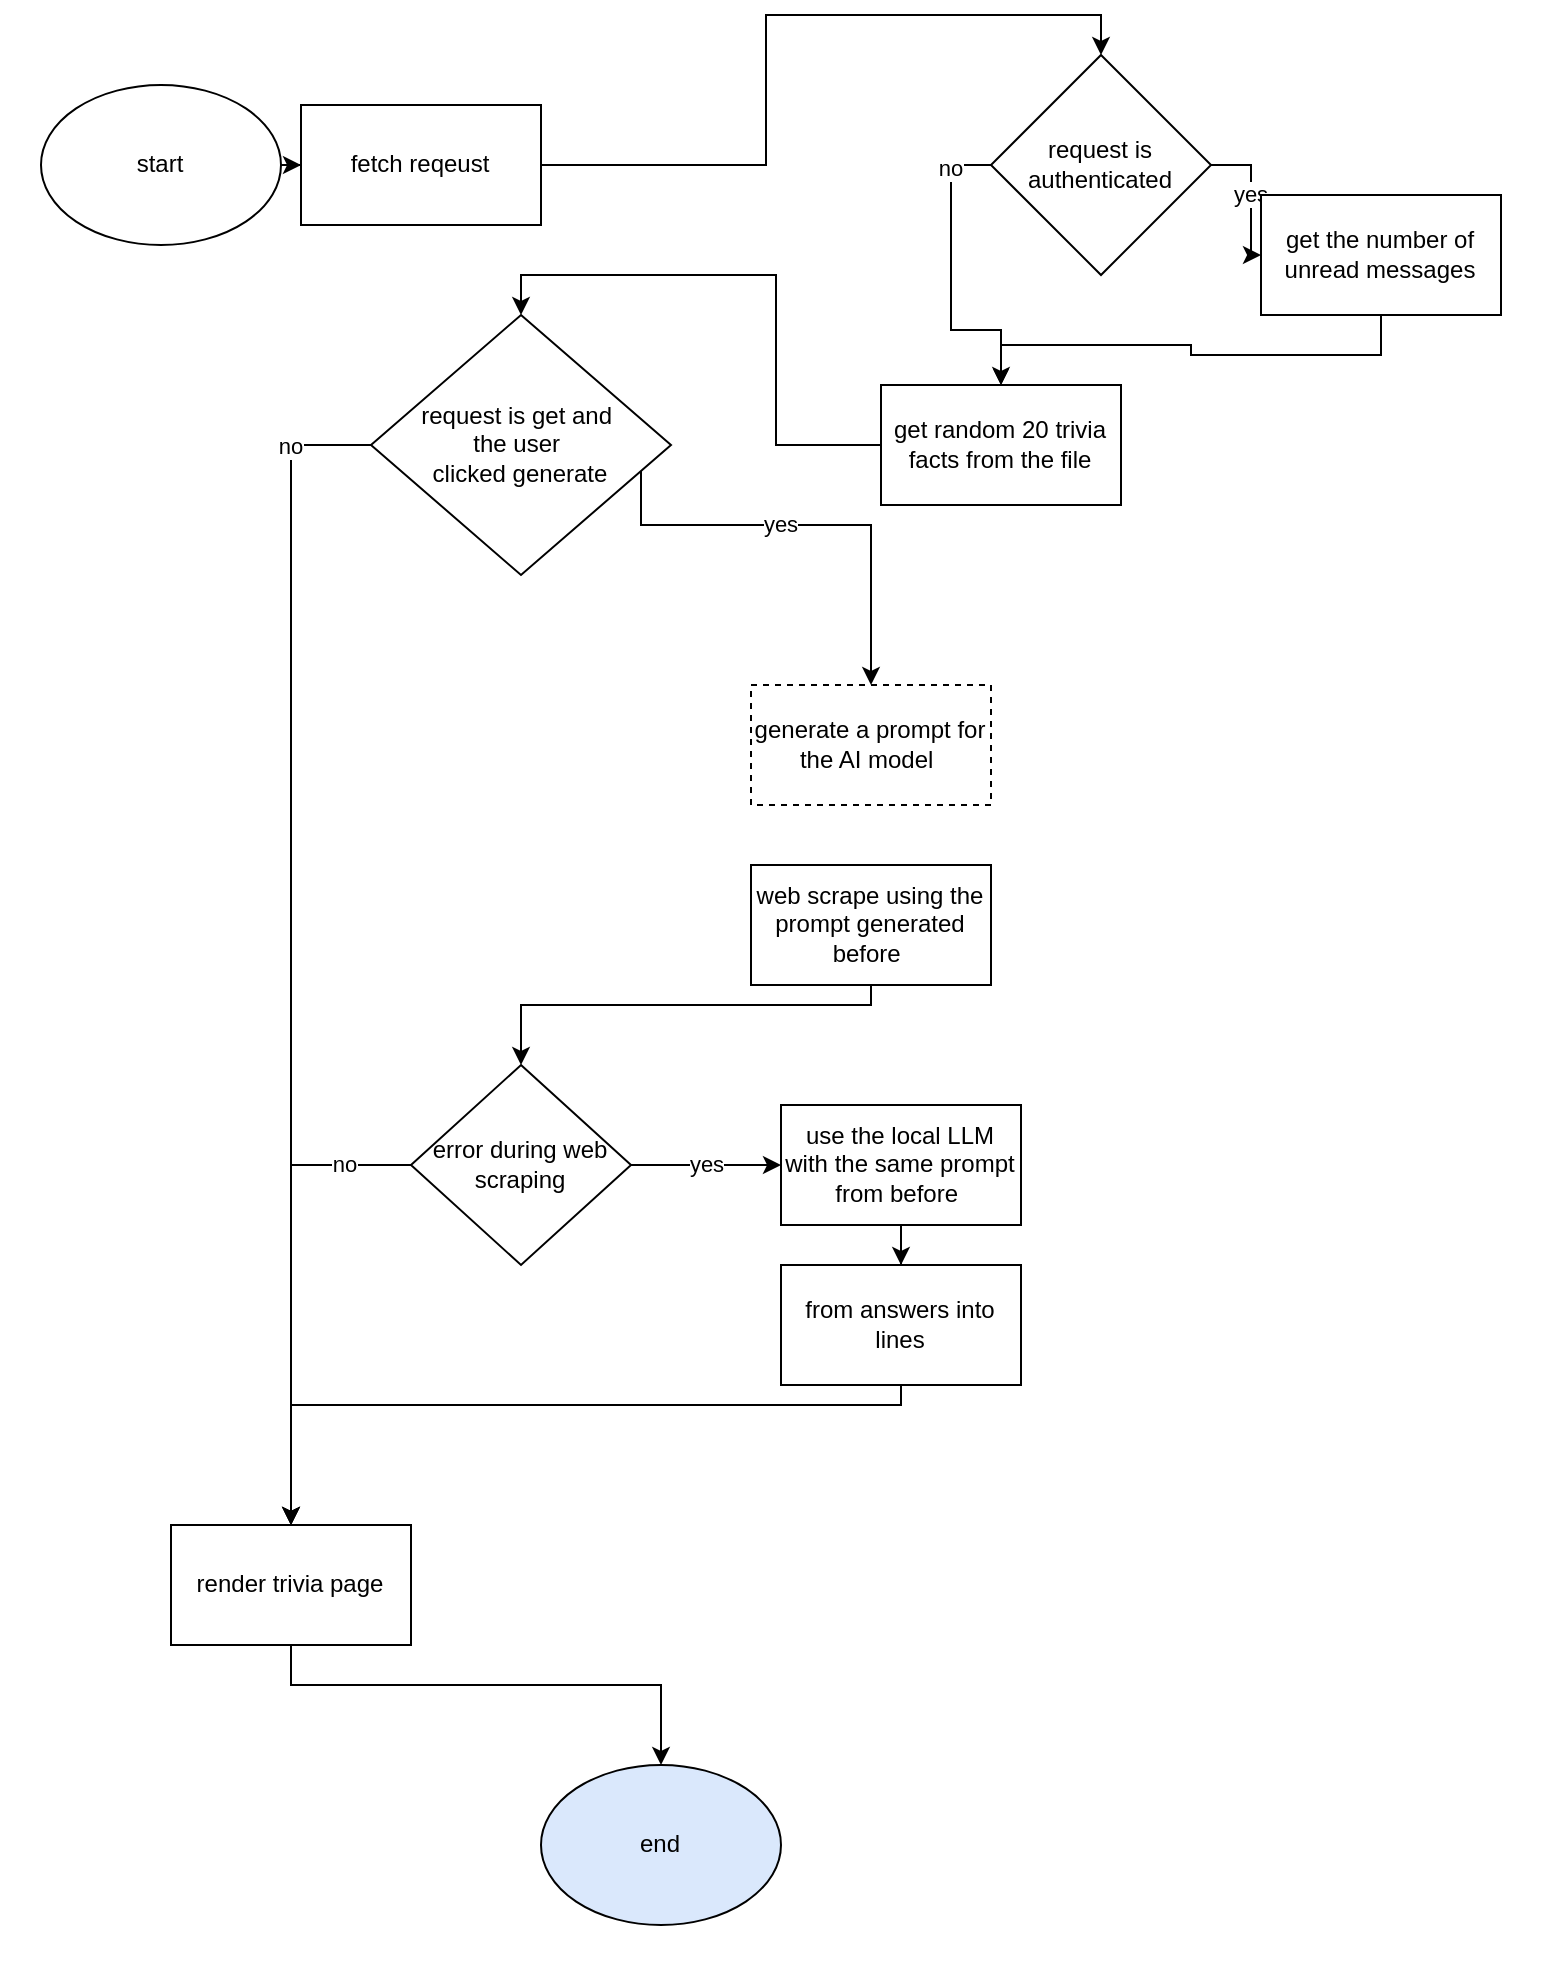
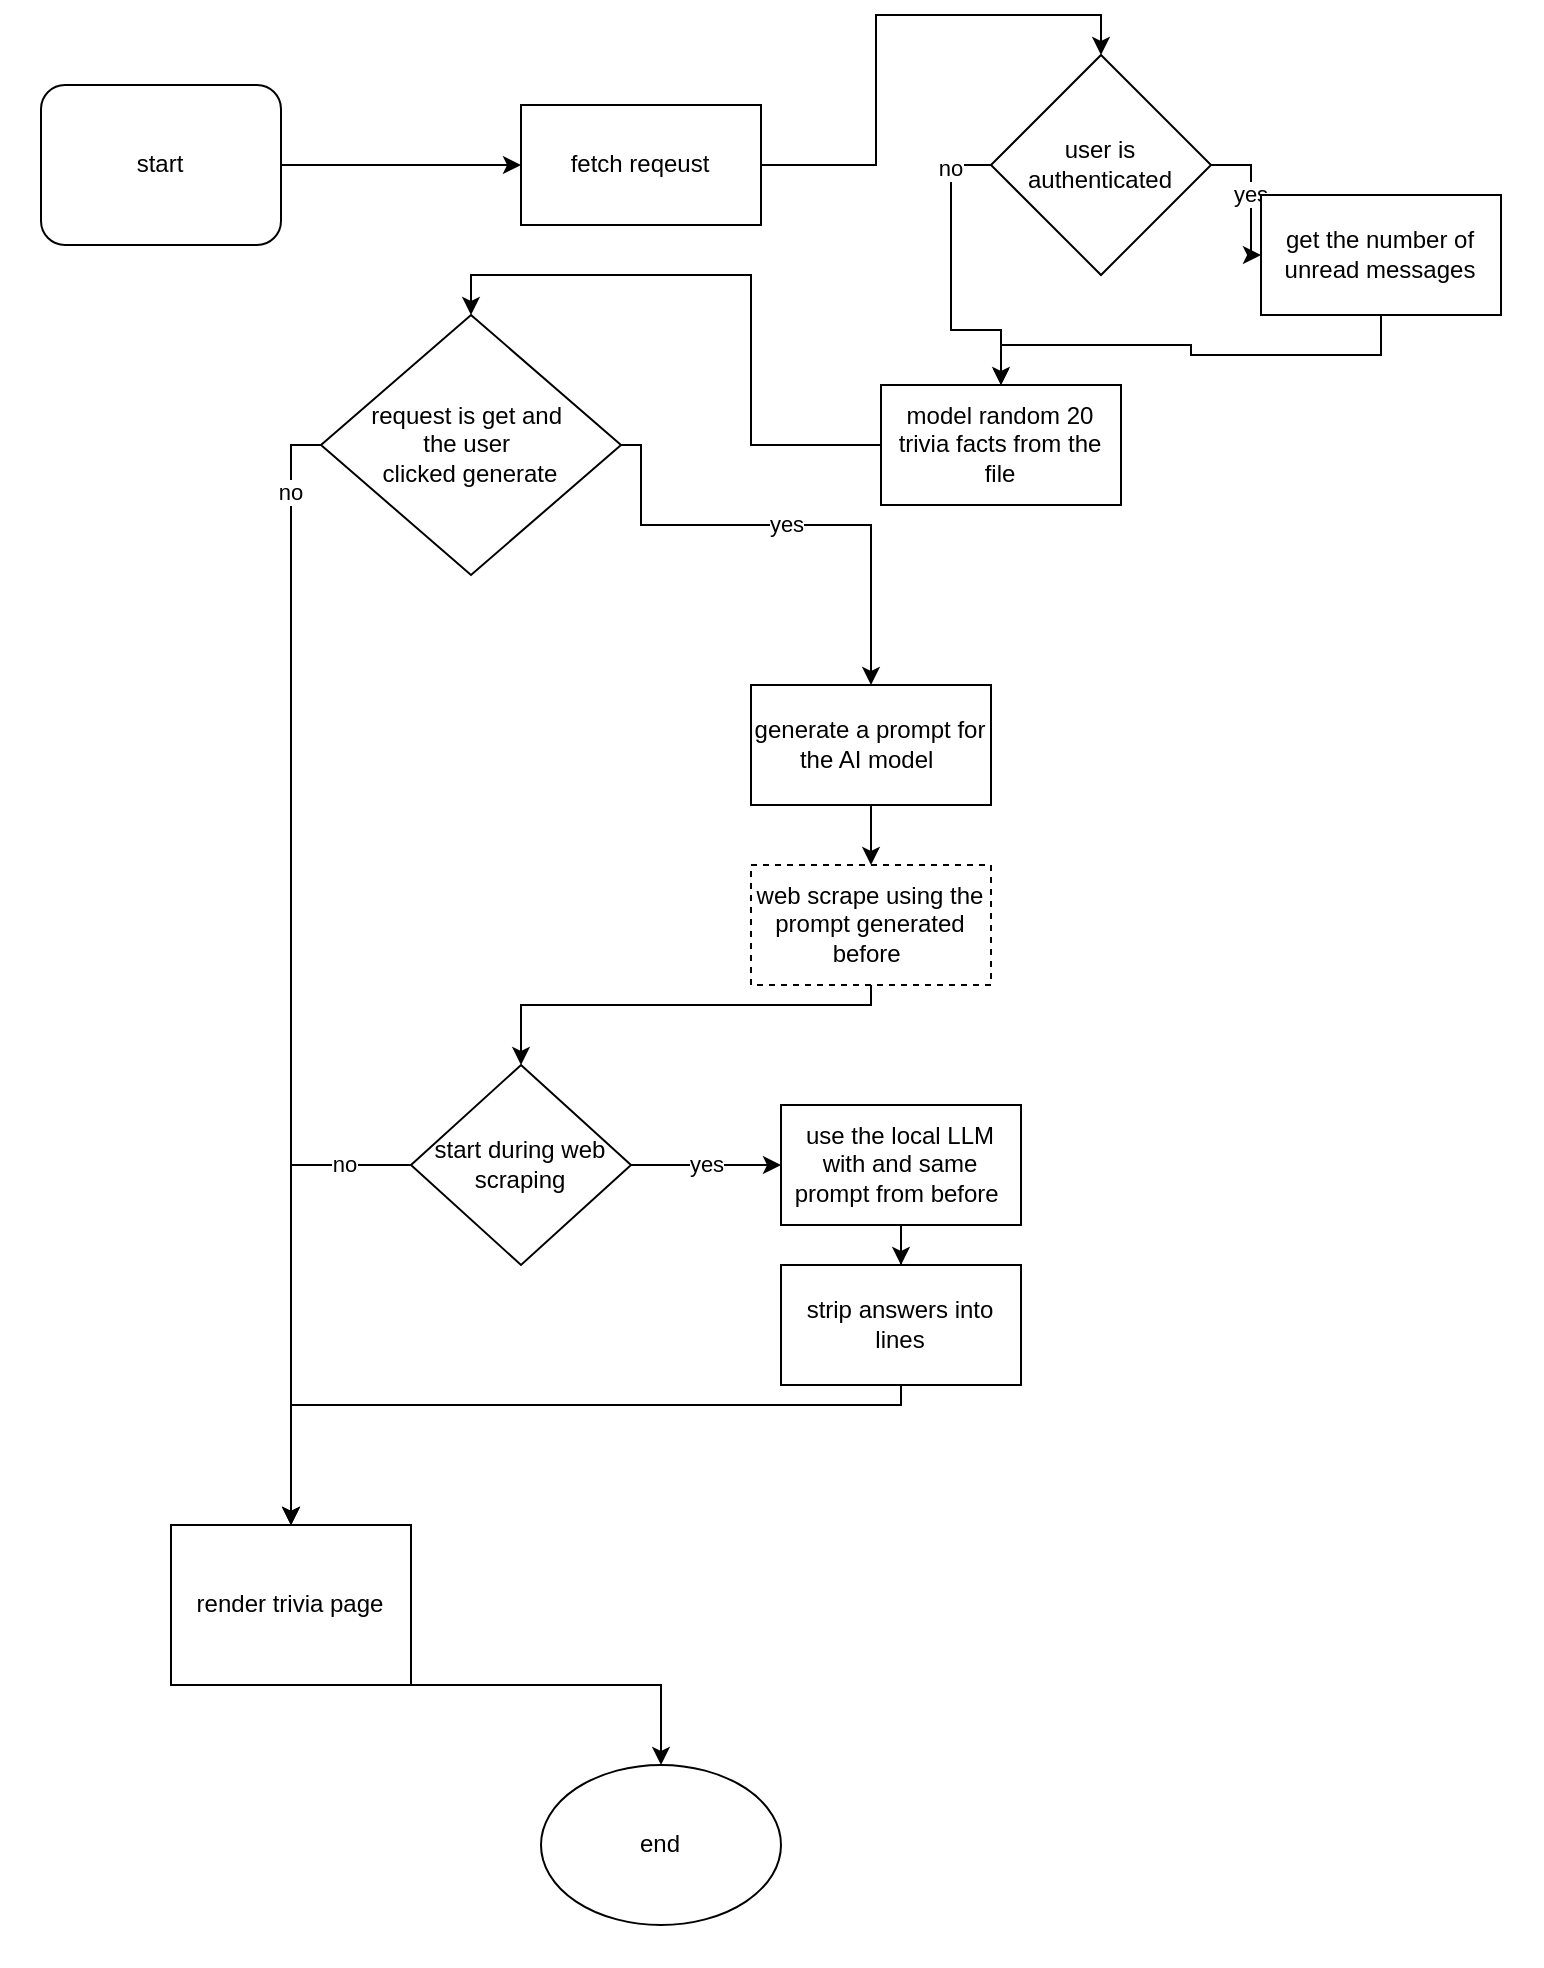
- <mxCell id="3" value="start" style="ellipse;whiteSpace=wrap;html=1;" vertex="1" parent="1"><mxGeometry x="20" y="35" width="120" height="80" as="geometry" /></mxCell>
+ <mxCell id="3" value="start" style="whiteSpace=wrap;html=1;rounded=1;" vertex="1" parent="1"><mxGeometry x="20" y="35" width="120" height="80" as="geometry" /></mxCell>
- <mxCell id="6" value="fetch reqeust" style="rounded=0;whiteSpace=wrap;html=1;" vertex="1" parent="1"><mxGeometry x="150" y="45" width="120" height="60" as="geometry" /></mxCell>
+ <mxCell id="6" value="fetch reqeust" style="rounded=0;whiteSpace=wrap;html=1;" vertex="1" parent="1"><mxGeometry x="260" y="45" width="120" height="60" as="geometry" /></mxCell>
- <mxCell id="9" value="request is authenticated" style="rhombus;whiteSpace=wrap;html=1;rounded=0;" vertex="1" parent="1"><mxGeometry x="495" y="20" width="110" height="110" as="geometry" /></mxCell>
+ <mxCell id="9" value="user is authenticated" style="rhombus;whiteSpace=wrap;html=1;rounded=0;" vertex="1" parent="1"><mxGeometry x="495" y="20" width="110" height="110" as="geometry" /></mxCell>
- <mxCell id="16" value="request is get and&amp;nbsp;&lt;div&gt;the user&amp;nbsp;&lt;/div&gt;&lt;div&gt;clicked generate&lt;/div&gt;" style="rhombus;whiteSpace=wrap;html=1;" vertex="1" parent="1"><mxGeometry x="185" y="150" width="150" height="130" as="geometry" /></mxCell>
+ <mxCell id="16" value="request is get and&amp;nbsp;&lt;div&gt;the user&amp;nbsp;&lt;/div&gt;&lt;div&gt;clicked generate&lt;/div&gt;" style="rhombus;whiteSpace=wrap;html=1;" vertex="1" parent="1"><mxGeometry x="160" y="150" width="150" height="130" as="geometry" /></mxCell>
- <mxCell id="13" value="get random 20 trivia facts from the file" style="rounded=0;whiteSpace=wrap;html=1;" vertex="1" parent="1"><mxGeometry x="440" y="185" width="120" height="60" as="geometry" /></mxCell>
+ <mxCell id="13" value="model random 20 trivia facts from the file" style="rounded=0;whiteSpace=wrap;html=1;" vertex="1" parent="1"><mxGeometry x="440" y="185" width="120" height="60" as="geometry" /></mxCell>
- <mxCell id="18" value="generate a prompt for the AI model&amp;nbsp;" style="rounded=0;whiteSpace=wrap;html=1;dashed=1;" vertex="1" parent="1"><mxGeometry x="375" y="335" width="120" height="60" as="geometry" /></mxCell>
+ <mxCell id="18" value="generate a prompt for the AI model&amp;nbsp;" style="rounded=0;whiteSpace=wrap;html=1;" vertex="1" parent="1"><mxGeometry x="375" y="335" width="120" height="60" as="geometry" /></mxCell>
+ <mxCell id="17" value="" style="edgeStyle=orthogonalEdgeStyle;rounded=0;orthogonalLoop=1;jettySize=auto;html=1;" edge="1" parent="1" source="18" target="20"><mxGeometry relative="1" as="geometry" /></mxCell>
- <mxCell id="20" value="web scrape using the prompt generated before&amp;nbsp;" style="rounded=0;whiteSpace=wrap;html=1;" vertex="1" parent="1"><mxGeometry x="375" y="425" width="120" height="60" as="geometry" /></mxCell>
+ <mxCell id="20" value="web scrape using the prompt generated before&amp;nbsp;" style="rounded=0;whiteSpace=wrap;html=1;dashed=1;" vertex="1" parent="1"><mxGeometry x="375" y="425" width="120" height="60" as="geometry" /></mxCell>
- <mxCell id="23" value="error during web scraping" style="rhombus;whiteSpace=wrap;html=1;rounded=0;" vertex="1" parent="1"><mxGeometry x="205" y="525" width="110" height="100" as="geometry" /></mxCell>
+ <mxCell id="23" value="start during web scraping" style="rhombus;whiteSpace=wrap;html=1;rounded=0;" vertex="1" parent="1"><mxGeometry x="205" y="525" width="110" height="100" as="geometry" /></mxCell>
- <mxCell id="25" value="use the local LLM with the same prompt from before&amp;nbsp;" style="whiteSpace=wrap;html=1;rounded=0;" vertex="1" parent="1"><mxGeometry x="390" y="545" width="120" height="60" as="geometry" /></mxCell>
+ <mxCell id="25" value="use the local LLM with and same prompt from before&amp;nbsp;" style="whiteSpace=wrap;html=1;rounded=0;" vertex="1" parent="1"><mxGeometry x="390" y="545" width="120" height="60" as="geometry" /></mxCell>
- <mxCell id="27" value="from answers into lines" style="whiteSpace=wrap;html=1;rounded=0;" vertex="1" parent="1"><mxGeometry x="390" y="625" width="120" height="60" as="geometry" /></mxCell>
+ <mxCell id="27" value="strip answers into lines" style="whiteSpace=wrap;html=1;rounded=0;" vertex="1" parent="1"><mxGeometry x="390" y="625" width="120" height="60" as="geometry" /></mxCell>
- <mxCell id="29" value="render trivia page" style="whiteSpace=wrap;html=1;rounded=0;" vertex="1" parent="1"><mxGeometry x="85" y="755" width="120" height="60" as="geometry" /></mxCell>
+ <mxCell id="29" value="render trivia page" style="whiteSpace=wrap;html=1;rounded=0;" vertex="1" parent="1"><mxGeometry x="85" y="755" width="120" height="80" as="geometry" /></mxCell>
- <mxCell id="4" value="end" style="ellipse;whiteSpace=wrap;html=1;fillColor=#dae8fc;" vertex="1" parent="1"><mxGeometry x="270" y="875" width="120" height="80" as="geometry" /></mxCell>
+ <mxCell id="4" value="end" style="ellipse;whiteSpace=wrap;html=1;" vertex="1" parent="1"><mxGeometry x="270" y="875" width="120" height="80" as="geometry" /></mxCell>
